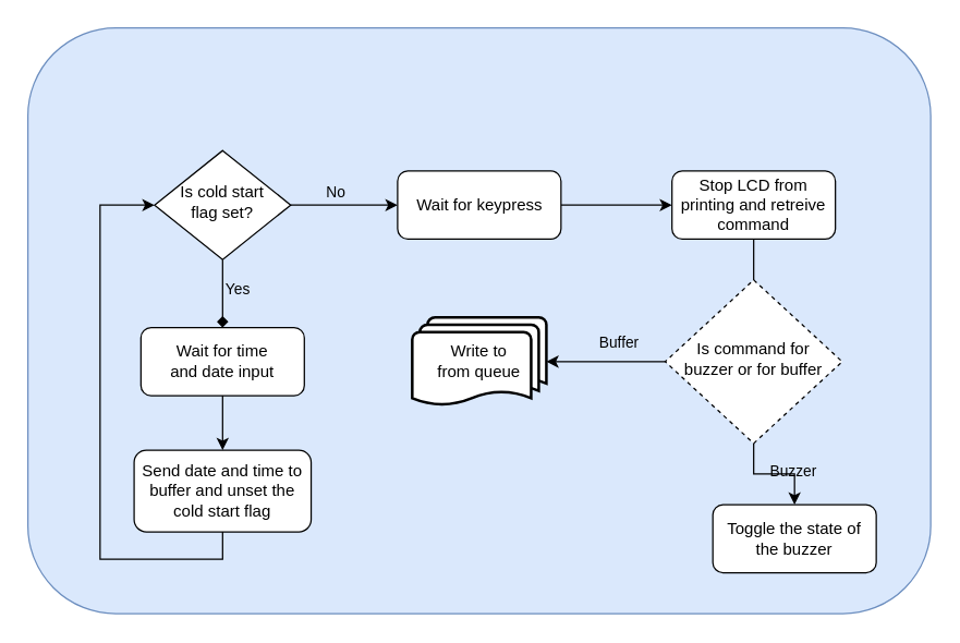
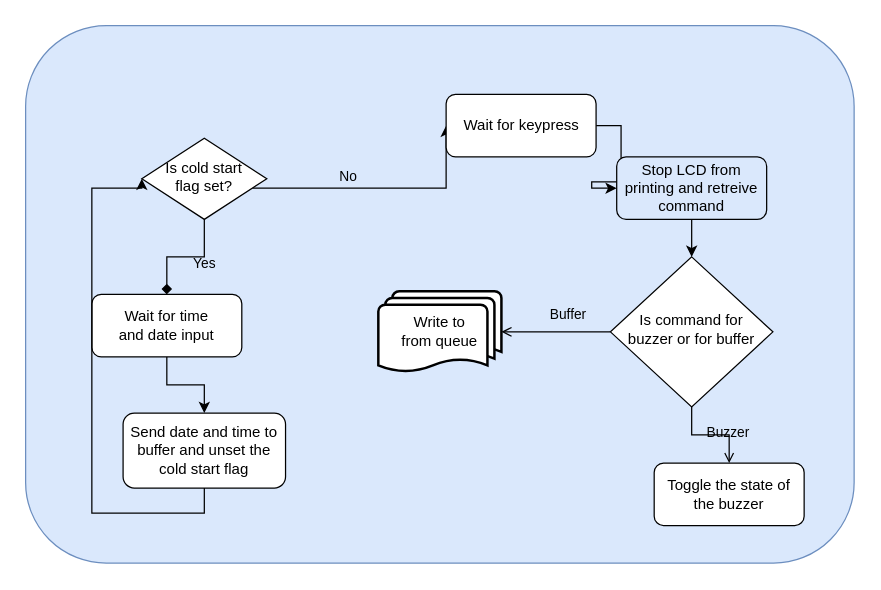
- <mxCell id="7" value="Is cold start &lt;br&gt;flag set?" style="rhombus;whiteSpace=wrap;html=1;shadow=0;fontFamily=Helvetica;fontSize=12;align=center;strokeWidth=1;spacing=6;spacingTop=-4;" vertex="1" parent="1"><mxGeometry x="113" y="110" width="100" height="80" as="geometry" /></mxCell>
+ <mxCell id="7" value="Is cold start &lt;br&gt;flag set?" style="rhombus;whiteSpace=wrap;html=1;shadow=0;fontFamily=Helvetica;fontSize=12;align=center;strokeWidth=1;spacing=6;spacingTop=-4;" vertex="1" parent="1"><mxGeometry x="113" y="110" width="100" height="65" as="geometry" /></mxCell>
- <mxCell id="13" value="Wait for keypress" style="rounded=1;whiteSpace=wrap;html=1;fontSize=12;glass=0;strokeWidth=1;shadow=0;" vertex="1" parent="1"><mxGeometry x="291.5" y="125" width="120" height="50" as="geometry" /></mxCell>
+ <mxCell id="13" value="Wait for keypress" style="rounded=1;whiteSpace=wrap;html=1;fontSize=12;glass=0;strokeWidth=1;shadow=0;" vertex="1" parent="1"><mxGeometry x="356.5" y="75" width="120" height="50" as="geometry" /></mxCell>
- <mxCell id="15" value="Stop LCD from printing and retreive command" style="rounded=1;whiteSpace=wrap;html=1;fontSize=12;glass=0;strokeWidth=1;shadow=0;" vertex="1" parent="1"><mxGeometry x="493" y="125" width="120" height="50" as="geometry" /></mxCell>
+ <mxCell id="15" value="Stop LCD from printing and retreive command" style="rounded=1;whiteSpace=wrap;html=1;fontSize=12;glass=0;strokeWidth=1;shadow=0;fillColor=#dae8fc;" vertex="1" parent="1"><mxGeometry x="493" y="125" width="120" height="50" as="geometry" /></mxCell>
- <mxCell id="14" value="" style="edgeStyle=orthogonalEdgeStyle;rounded=0;orthogonalLoop=1;jettySize=auto;html=1;endArrow=none;" edge="1" parent="1" source="15" target="20"><mxGeometry relative="1" as="geometry" /></mxCell>
+ <mxCell id="14" value="" style="edgeStyle=orthogonalEdgeStyle;rounded=0;orthogonalLoop=1;jettySize=auto;html=1;" edge="1" parent="1" source="15" target="20"><mxGeometry relative="1" as="geometry" /></mxCell>
- <mxCell id="9" value="Wait for time &lt;br&gt;and date input" style="rounded=1;whiteSpace=wrap;html=1;fontSize=12;glass=0;strokeWidth=1;shadow=0;" vertex="1" parent="1"><mxGeometry x="103" y="240" width="120" height="50" as="geometry" /></mxCell>
+ <mxCell id="9" value="Wait for time &lt;br&gt;and date input" style="rounded=1;whiteSpace=wrap;html=1;fontSize=12;glass=0;strokeWidth=1;shadow=0;" vertex="1" parent="1"><mxGeometry x="73" y="235" width="120" height="50" as="geometry" /></mxCell>
- <mxCell id="18" value="" style="edgeStyle=orthogonalEdgeStyle;rounded=0;orthogonalLoop=1;jettySize=auto;html=1;" edge="1" parent="1" source="20" target="22"><mxGeometry relative="1" as="geometry" /></mxCell>
+ <mxCell id="18" value="" style="edgeStyle=orthogonalEdgeStyle;rounded=0;orthogonalLoop=1;jettySize=auto;html=1;endArrow=open;" edge="1" parent="1" source="20" target="22"><mxGeometry relative="1" as="geometry" /></mxCell>
- <mxCell id="20" value="Is command for buzzer or for buffer" style="rhombus;whiteSpace=wrap;html=1;shadow=0;fontFamily=Helvetica;fontSize=12;align=center;strokeWidth=1;spacing=6;spacingTop=-4;dashed=1;" vertex="1" parent="1"><mxGeometry x="488" y="205" width="130" height="120" as="geometry" /></mxCell>
+ <mxCell id="20" value="Is command for buzzer or for buffer" style="rhombus;whiteSpace=wrap;html=1;shadow=0;fontFamily=Helvetica;fontSize=12;align=center;strokeWidth=1;spacing=6;spacingTop=-4;" vertex="1" parent="1"><mxGeometry x="488" y="205" width="130" height="120" as="geometry" /></mxCell>
- <mxCell id="16" value="" style="edgeStyle=orthogonalEdgeStyle;rounded=0;orthogonalLoop=1;jettySize=auto;html=1;" edge="1" parent="1" source="20" target="21"><mxGeometry relative="1" as="geometry" /></mxCell>
+ <mxCell id="16" value="" style="edgeStyle=orthogonalEdgeStyle;rounded=0;orthogonalLoop=1;jettySize=auto;html=1;endArrow=open;" edge="1" parent="1" source="20" target="21"><mxGeometry relative="1" as="geometry" /></mxCell>
